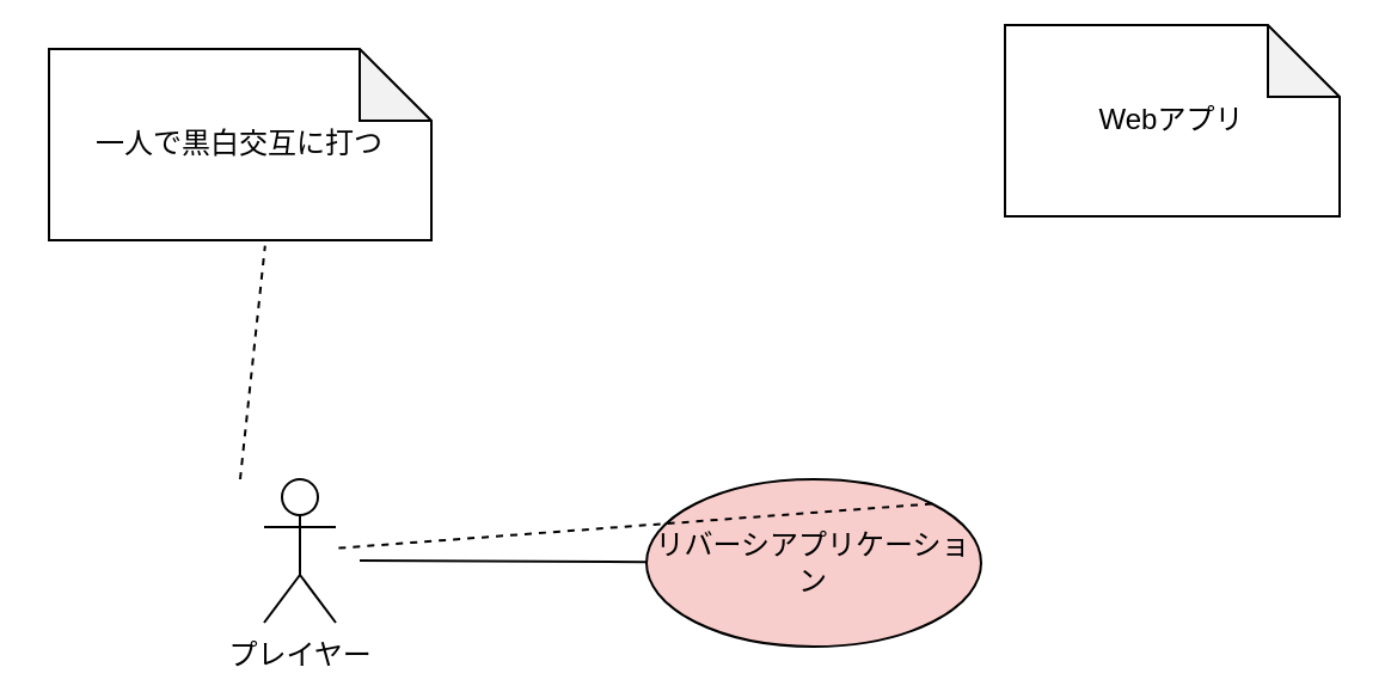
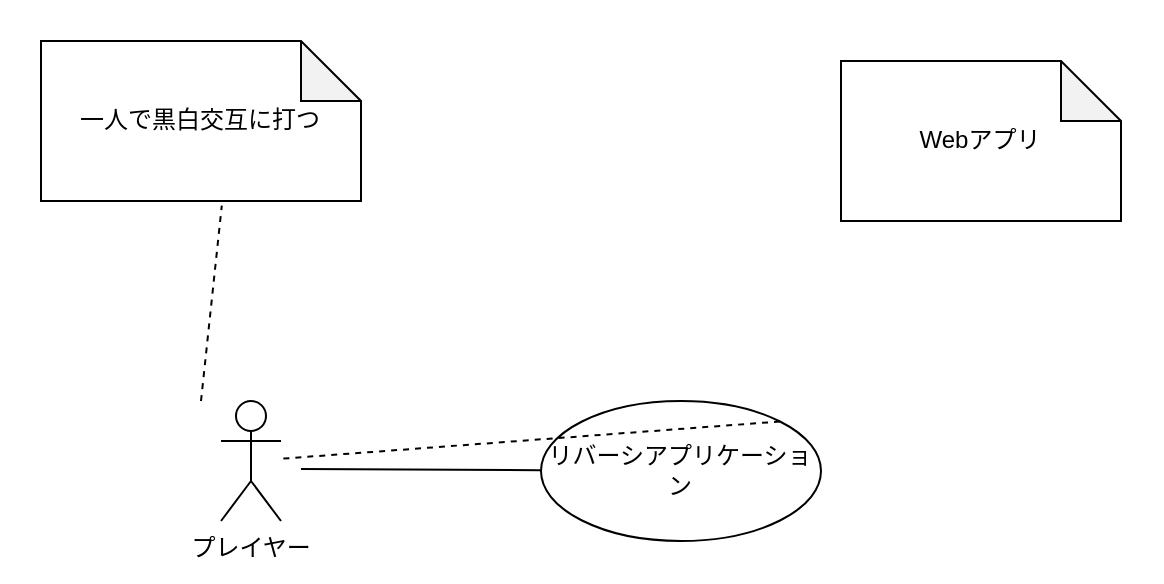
- <mxCell id="6" value="Webアプリ" style="shape=note;whiteSpace=wrap;html=1;backgroundOutline=1;darkOpacity=0.05;" vertex="1" parent="1"><mxGeometry x="420" y="10" width="140" height="80" as="geometry" /></mxCell>
+ <mxCell id="6" value="Webアプリ" style="shape=note;whiteSpace=wrap;html=1;backgroundOutline=1;darkOpacity=0.05;" vertex="1" parent="1"><mxGeometry x="420" y="30" width="140" height="80" as="geometry" /></mxCell>
- <mxCell id="3" value="リバーシアプリケーション" style="ellipse;whiteSpace=wrap;html=1;fillColor=#f8cecc;" vertex="1" parent="1"><mxGeometry x="270" y="200" width="140" height="70" as="geometry" /></mxCell>
+ <mxCell id="3" value="リバーシアプリケーション" style="ellipse;whiteSpace=wrap;html=1;" vertex="1" parent="1"><mxGeometry x="270" y="200" width="140" height="70" as="geometry" /></mxCell>
